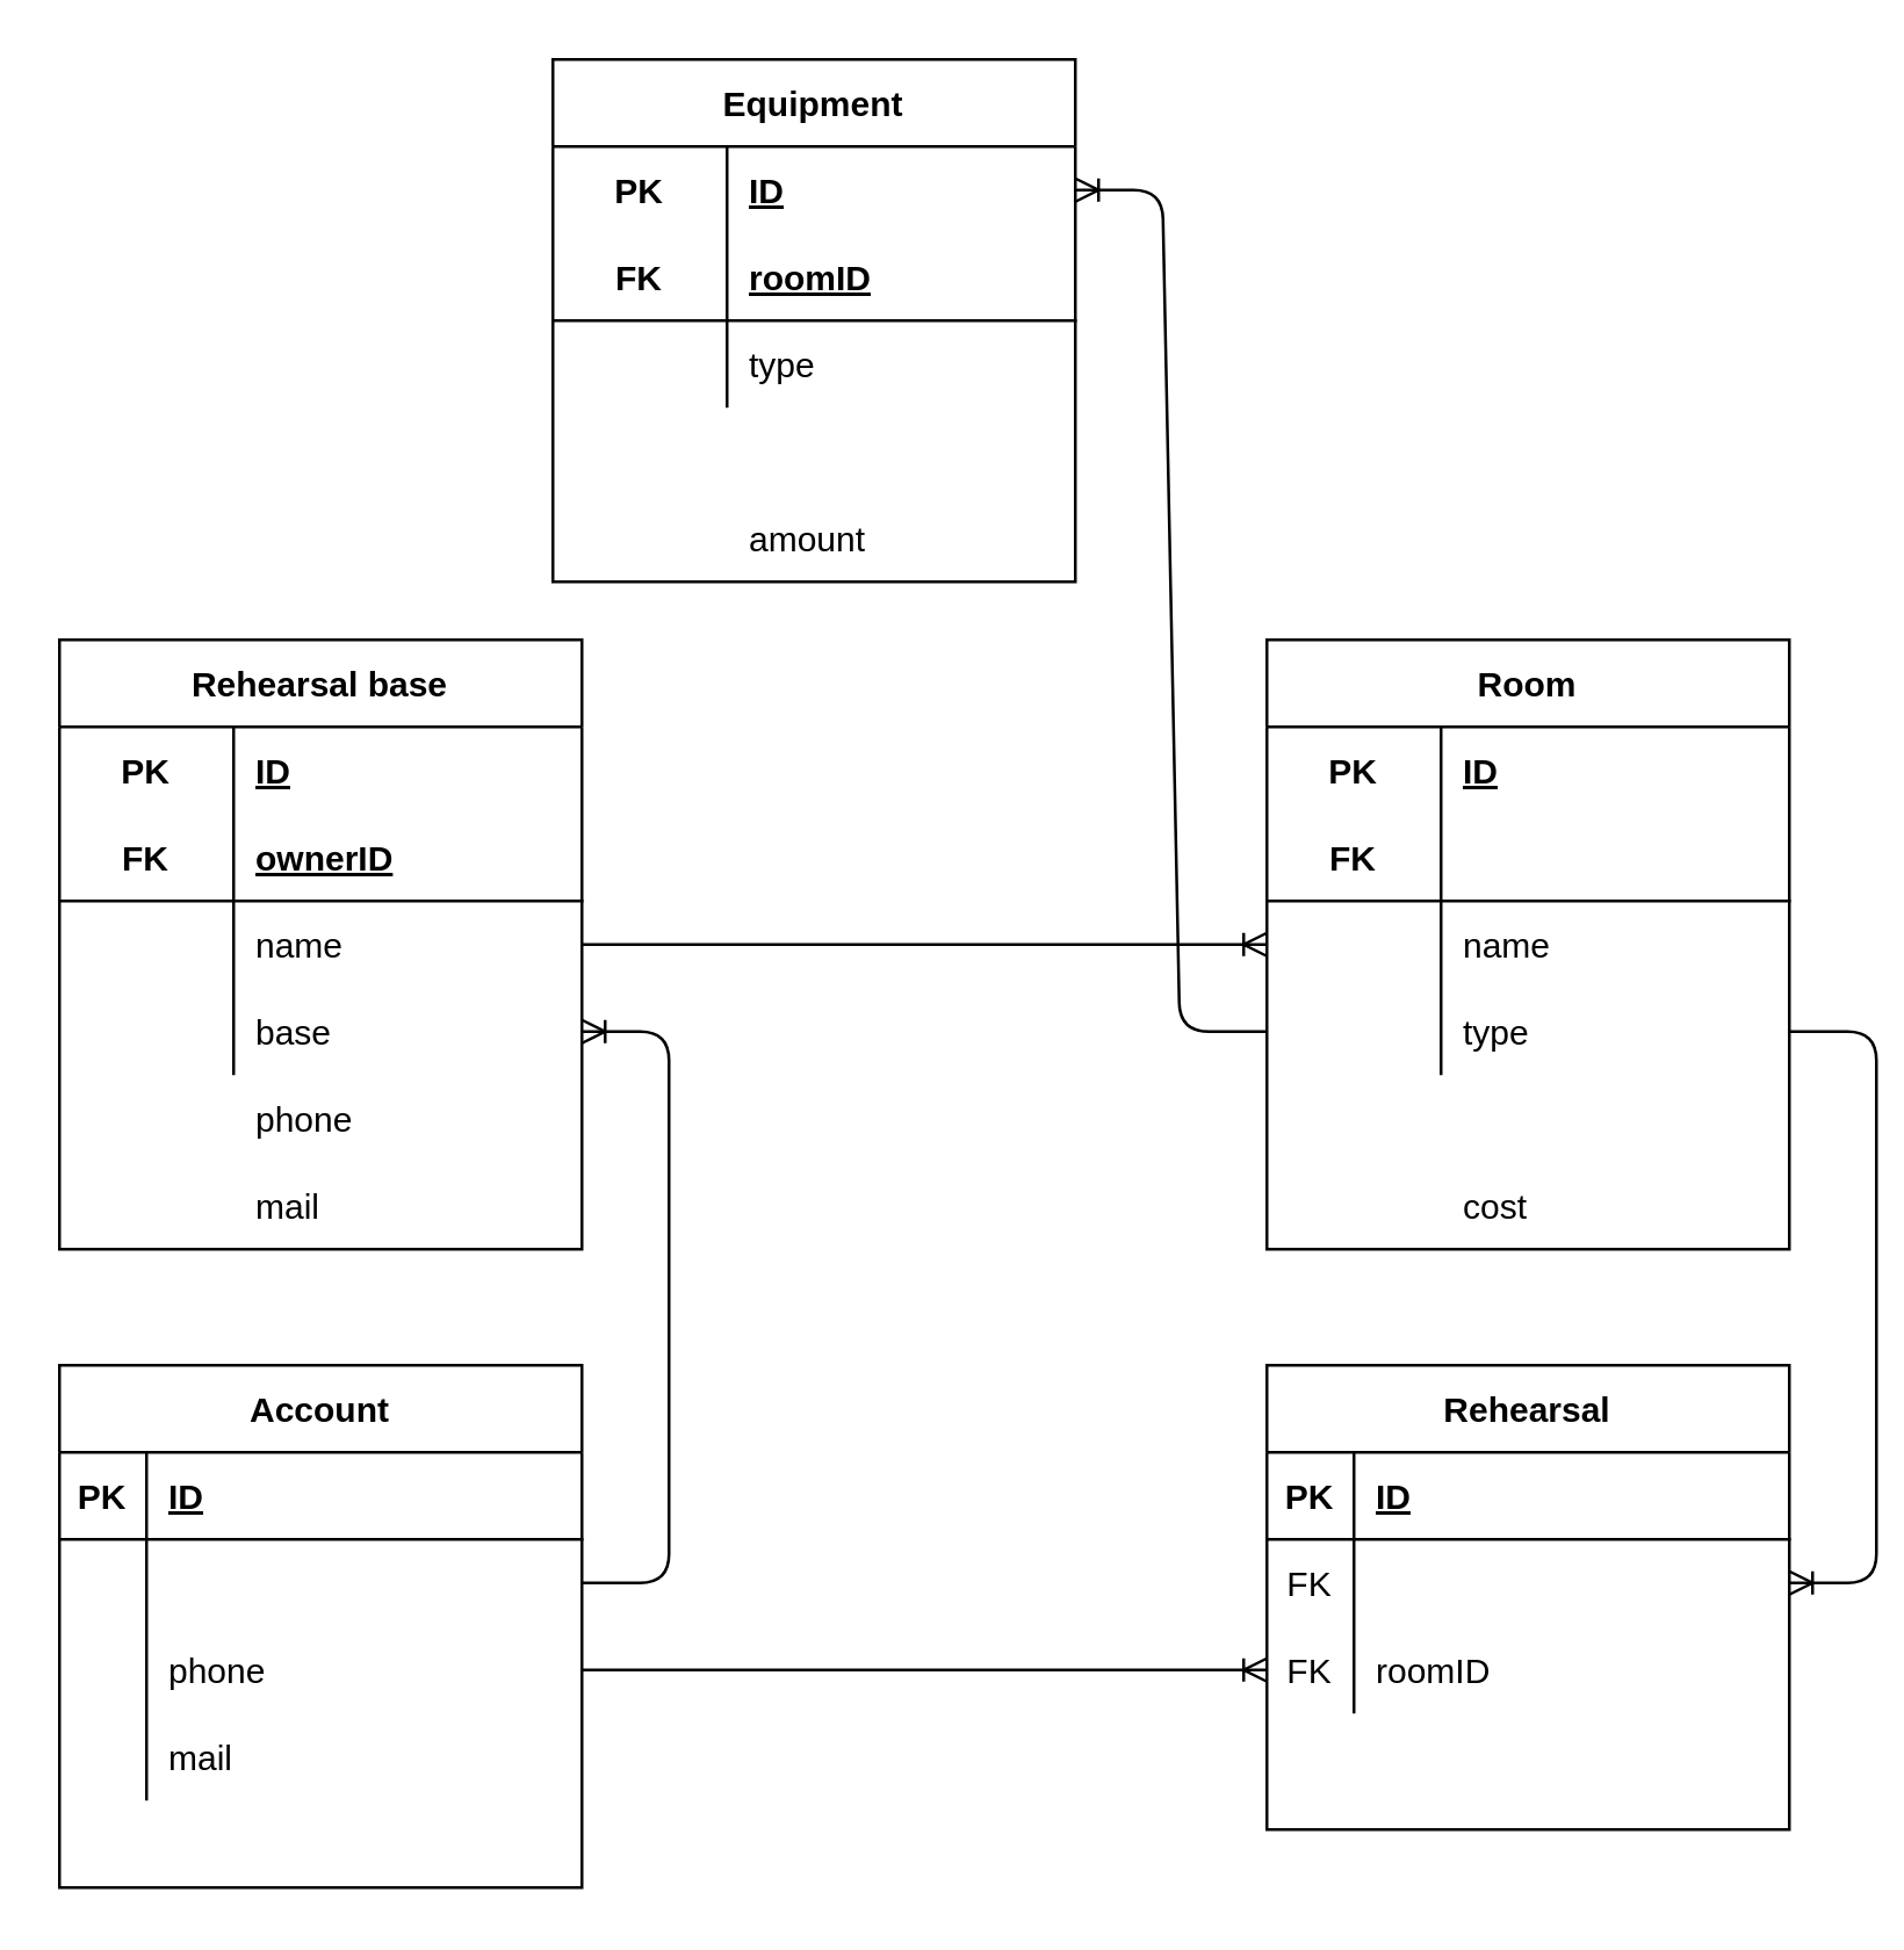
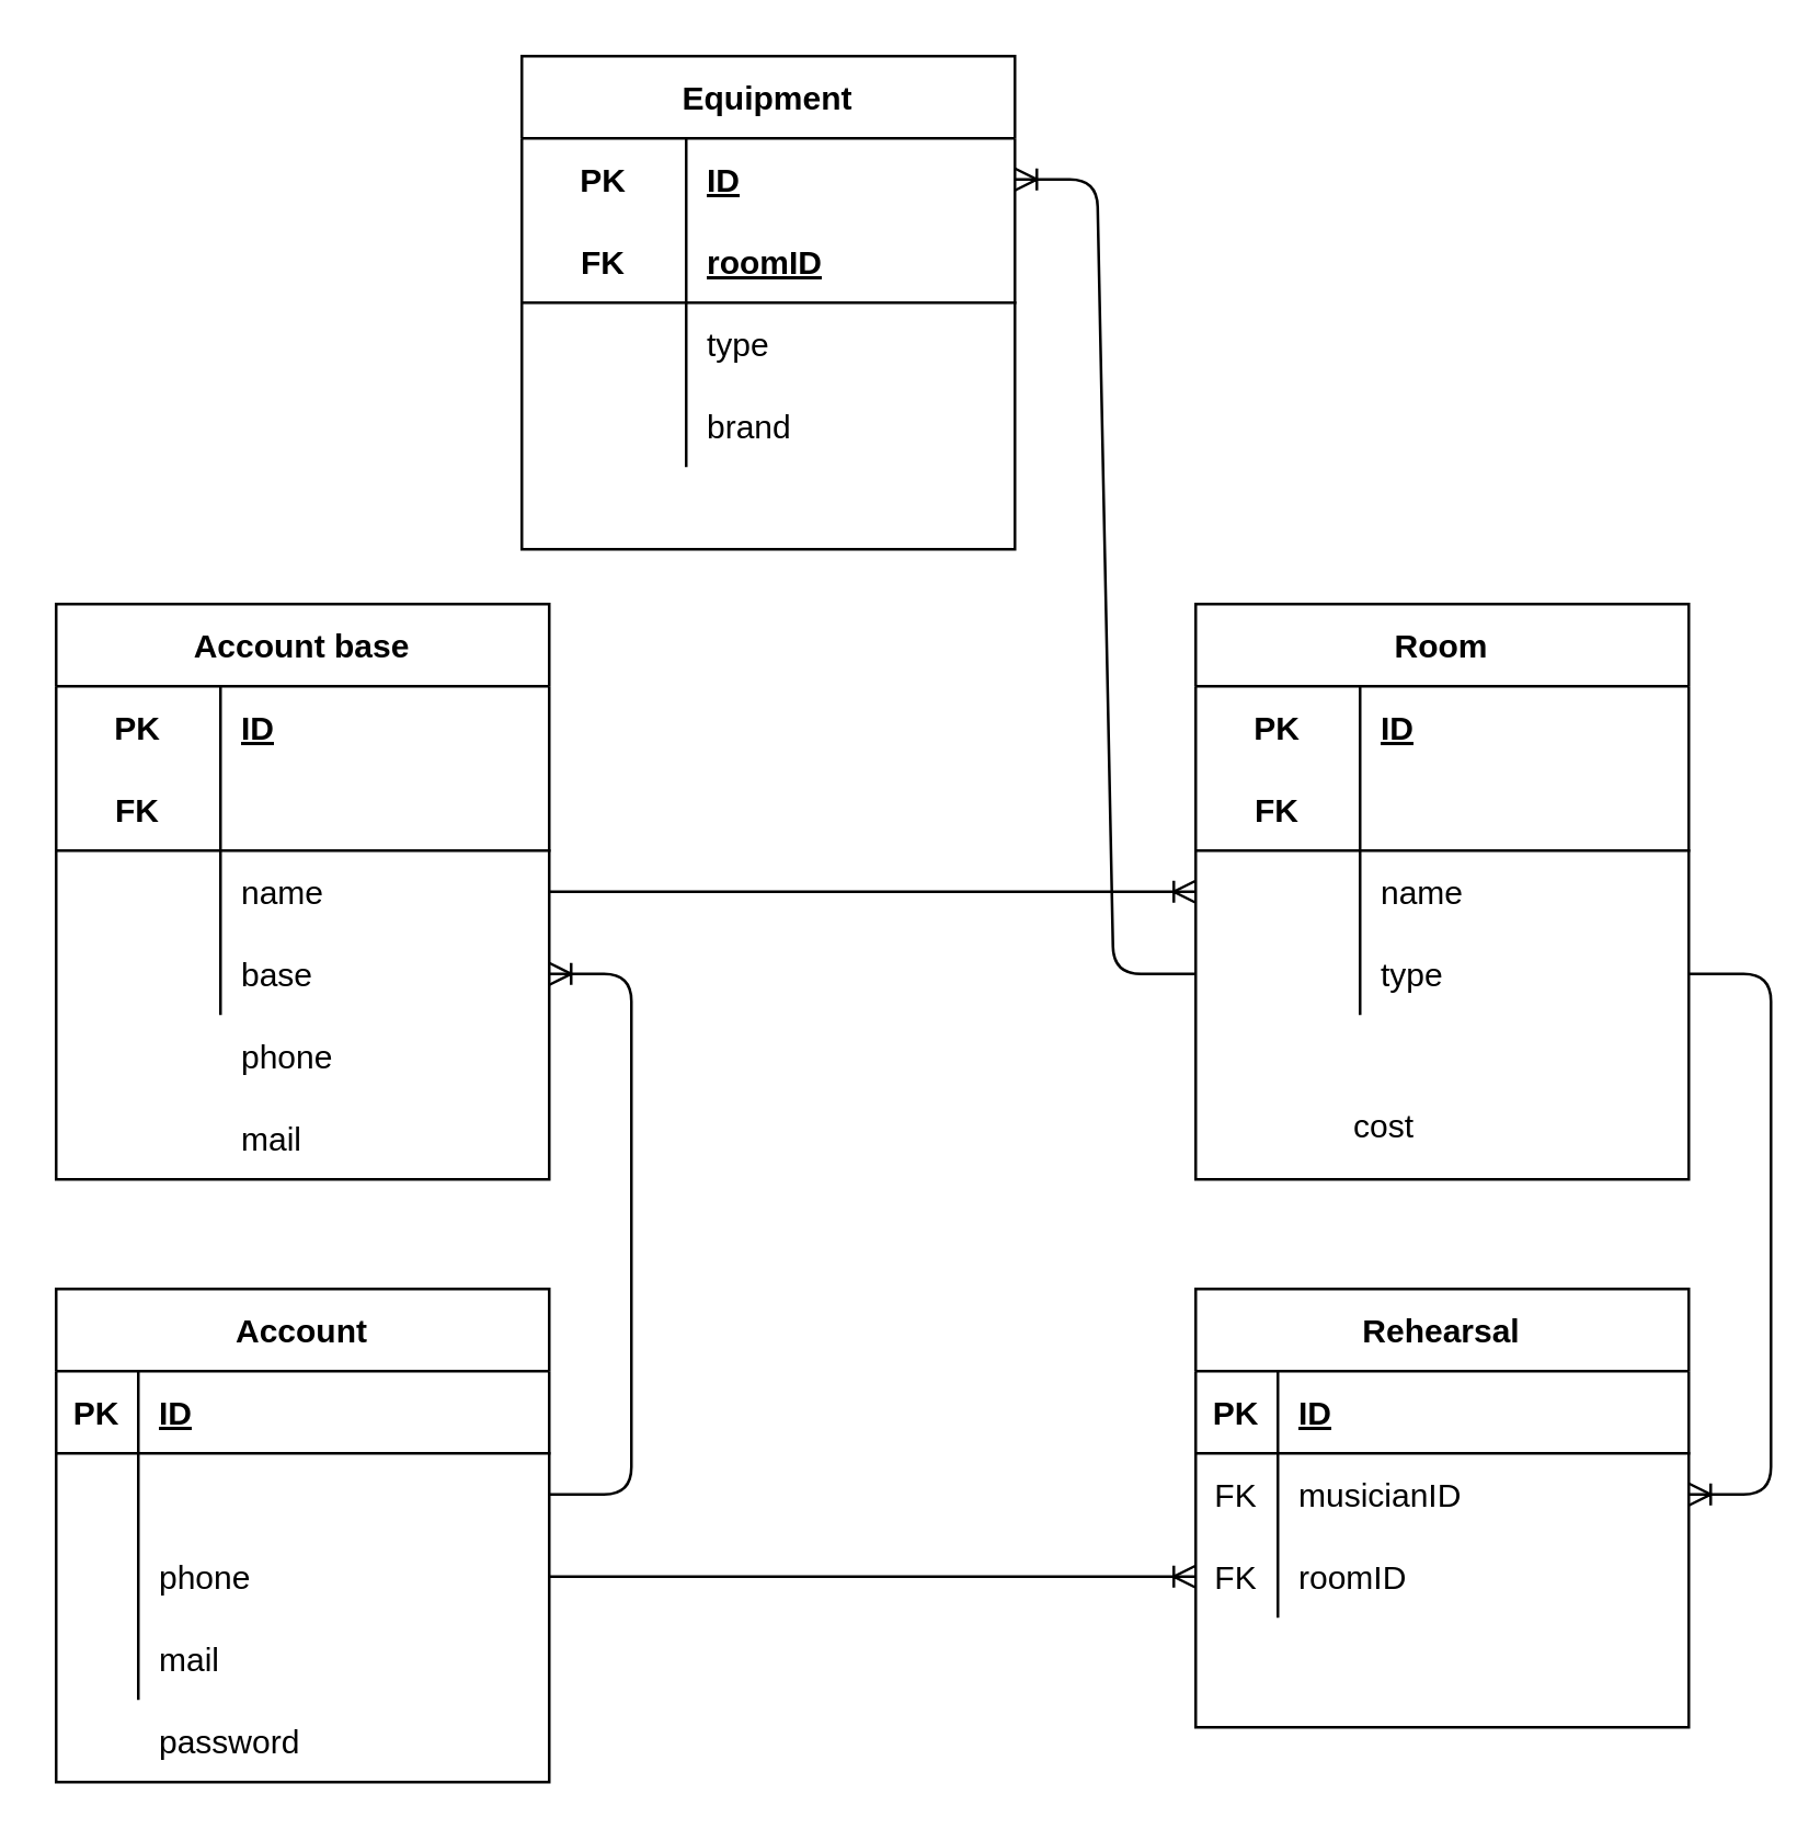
+ <mxCell id="71" value="brand" style="shape=partialRectangle;connectable=0;fillColor=none;top=0;left=0;bottom=0;right=0;align=left;spacingLeft=6;overflow=hidden;" vertex="1" parent="69"><mxGeometry x="60" width="120" height="30" as="geometry" /></mxCell>
- <mxCell id="72" value="amount" style="shape=partialRectangle;connectable=0;fillColor=none;top=0;left=0;bottom=0;right=0;align=left;spacingLeft=6;overflow=hidden;" vertex="1" parent="1"><mxGeometry x="250" y="170" width="120" height="30" as="geometry" /></mxCell>
- <mxCell id="2" value="Rehearsal base" style="shape=table;startSize=30;container=1;collapsible=1;childLayout=tableLayout;fixedRows=1;rowLines=0;fontStyle=1;align=center;resizeLast=1;" parent="1" vertex="1"><mxGeometry x="20" y="220" width="180" height="210" as="geometry" /></mxCell>
+ <mxCell id="2" value="Account base" style="shape=table;startSize=30;container=1;collapsible=1;childLayout=tableLayout;fixedRows=1;rowLines=0;fontStyle=1;align=center;resizeLast=1;" parent="1" vertex="1"><mxGeometry x="20" y="220" width="180" height="210" as="geometry" /></mxCell>
- <mxCell id="8" value="ownerID" style="shape=partialRectangle;connectable=0;fillColor=none;top=0;left=0;bottom=0;right=0;align=left;spacingLeft=6;fontStyle=5;overflow=hidden;" parent="6" vertex="1"><mxGeometry x="60" width="120" height="30" as="geometry" /></mxCell>
- <mxCell id="29" value="cost" style="shape=partialRectangle;connectable=0;fillColor=none;top=0;left=0;bottom=0;right=0;align=left;spacingLeft=6;overflow=hidden;" parent="1" vertex="1"><mxGeometry x="496" y="400" width="120" height="30" as="geometry" /></mxCell>
+ <mxCell id="29" value="cost" style="shape=partialRectangle;connectable=0;fillColor=none;top=0;left=0;bottom=0;right=0;align=left;spacingLeft=6;overflow=hidden;" parent="1" vertex="1"><mxGeometry x="486" y="395" width="120" height="30" as="geometry" /></mxCell>
+ <mxCell id="36" value="musicianID" style="shape=partialRectangle;connectable=0;fillColor=none;top=0;left=0;bottom=0;right=0;align=left;spacingLeft=6;overflow=hidden;" parent="34" vertex="1"><mxGeometry x="30" width="150" height="30" as="geometry" /></mxCell>
+ <mxCell id="58" value="password" style="shape=partialRectangle;connectable=0;fillColor=none;top=0;left=0;bottom=0;right=0;align=left;spacingLeft=6;overflow=hidden;" vertex="1" parent="1"><mxGeometry x="50" y="620" width="150" height="30" as="geometry" /></mxCell>
